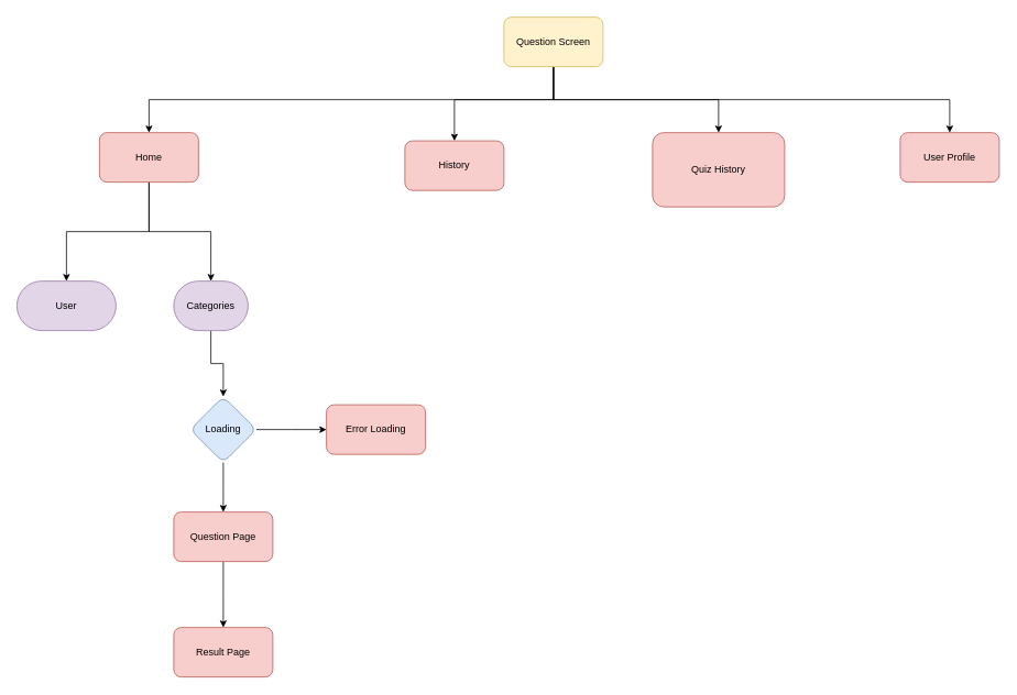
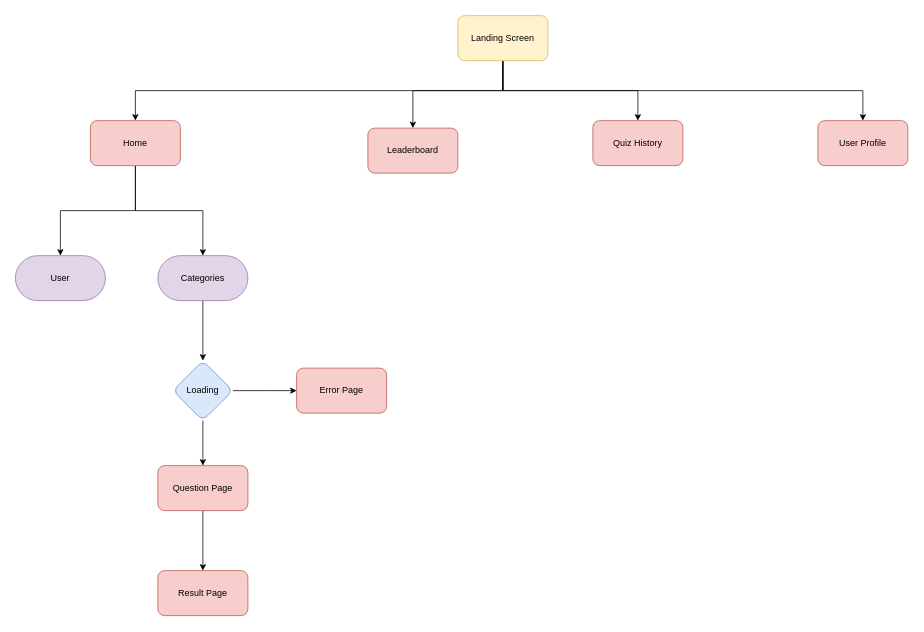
- <mxCell id="12" value="Question Screen" style="whiteSpace=wrap;html=1;rounded=1;fillColor=#fff2cc;strokeColor=#d6b656;" parent="1" vertex="1"><mxGeometry x="610" y="20" width="120" height="60" as="geometry" /></mxCell>
+ <mxCell id="12" value="Landing Screen" style="whiteSpace=wrap;html=1;rounded=1;fillColor=#fff2cc;strokeColor=#d6b656;" parent="1" vertex="1"><mxGeometry x="610" y="20" width="120" height="60" as="geometry" /></mxCell>
- <mxCell id="13" value="History" style="whiteSpace=wrap;html=1;rounded=1;fillColor=#f8cecc;strokeColor=#b85450;" parent="1" vertex="1"><mxGeometry x="490" y="170" width="120" height="60" as="geometry" /></mxCell>
+ <mxCell id="13" value="Leaderboard" style="whiteSpace=wrap;html=1;rounded=1;fillColor=#f8cecc;strokeColor=#b85450;" parent="1" vertex="1"><mxGeometry x="490" y="170" width="120" height="60" as="geometry" /></mxCell>
- <mxCell id="14" value="Quiz History" style="whiteSpace=wrap;html=1;rounded=1;fillColor=#f8cecc;strokeColor=#b85450;" parent="1" vertex="1"><mxGeometry x="790" y="160" width="160" height="90" as="geometry" /></mxCell>
+ <mxCell id="14" value="Quiz History" style="whiteSpace=wrap;html=1;rounded=1;fillColor=#f8cecc;strokeColor=#b85450;" parent="1" vertex="1"><mxGeometry x="790" y="160" width="120" height="60" as="geometry" /></mxCell>
- <mxCell id="8" value="Categories" style="rounded=1;whiteSpace=wrap;html=1;fontFamily=Helvetica;fontSize=12;arcSize=50;align=center;strokeColor=#9673a6;fillColor=#e1d5e7;" parent="1" vertex="1"><mxGeometry x="210" y="340" width="90" height="60" as="geometry" /></mxCell>
+ <mxCell id="8" value="Categories" style="rounded=1;whiteSpace=wrap;html=1;fontFamily=Helvetica;fontSize=12;arcSize=50;align=center;strokeColor=#9673a6;fillColor=#e1d5e7;" parent="1" vertex="1"><mxGeometry x="210" y="340" width="120" height="60" as="geometry" /></mxCell>
- <mxCell id="22" value="Error Loading" style="whiteSpace=wrap;html=1;rounded=1;fillColor=#f8cecc;strokeColor=#b85450;" parent="1" vertex="1"><mxGeometry x="395" y="490" width="120" height="60" as="geometry" /></mxCell>
+ <mxCell id="22" value="Error Page" style="whiteSpace=wrap;html=1;rounded=1;fillColor=#f8cecc;strokeColor=#b85450;" parent="1" vertex="1"><mxGeometry x="395" y="490" width="120" height="60" as="geometry" /></mxCell>
